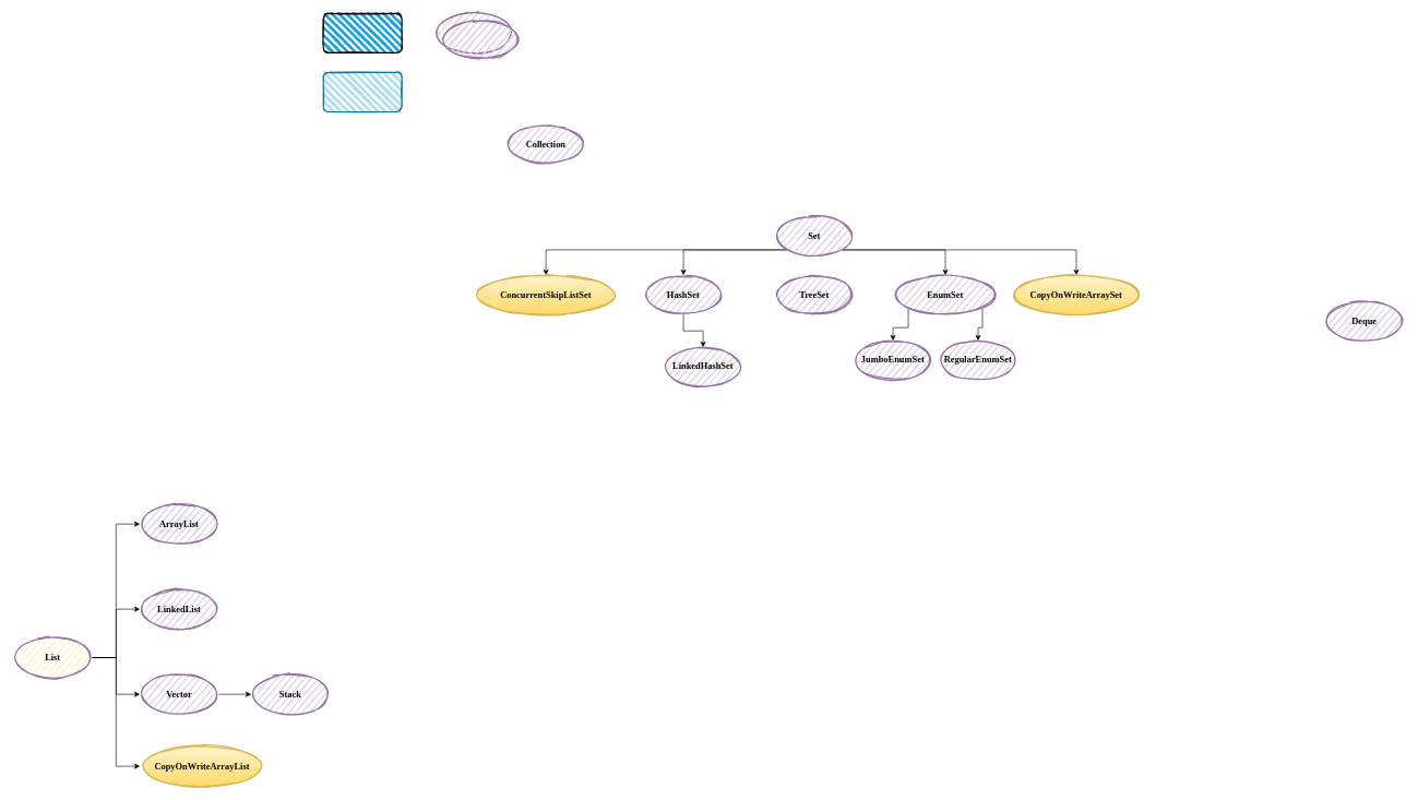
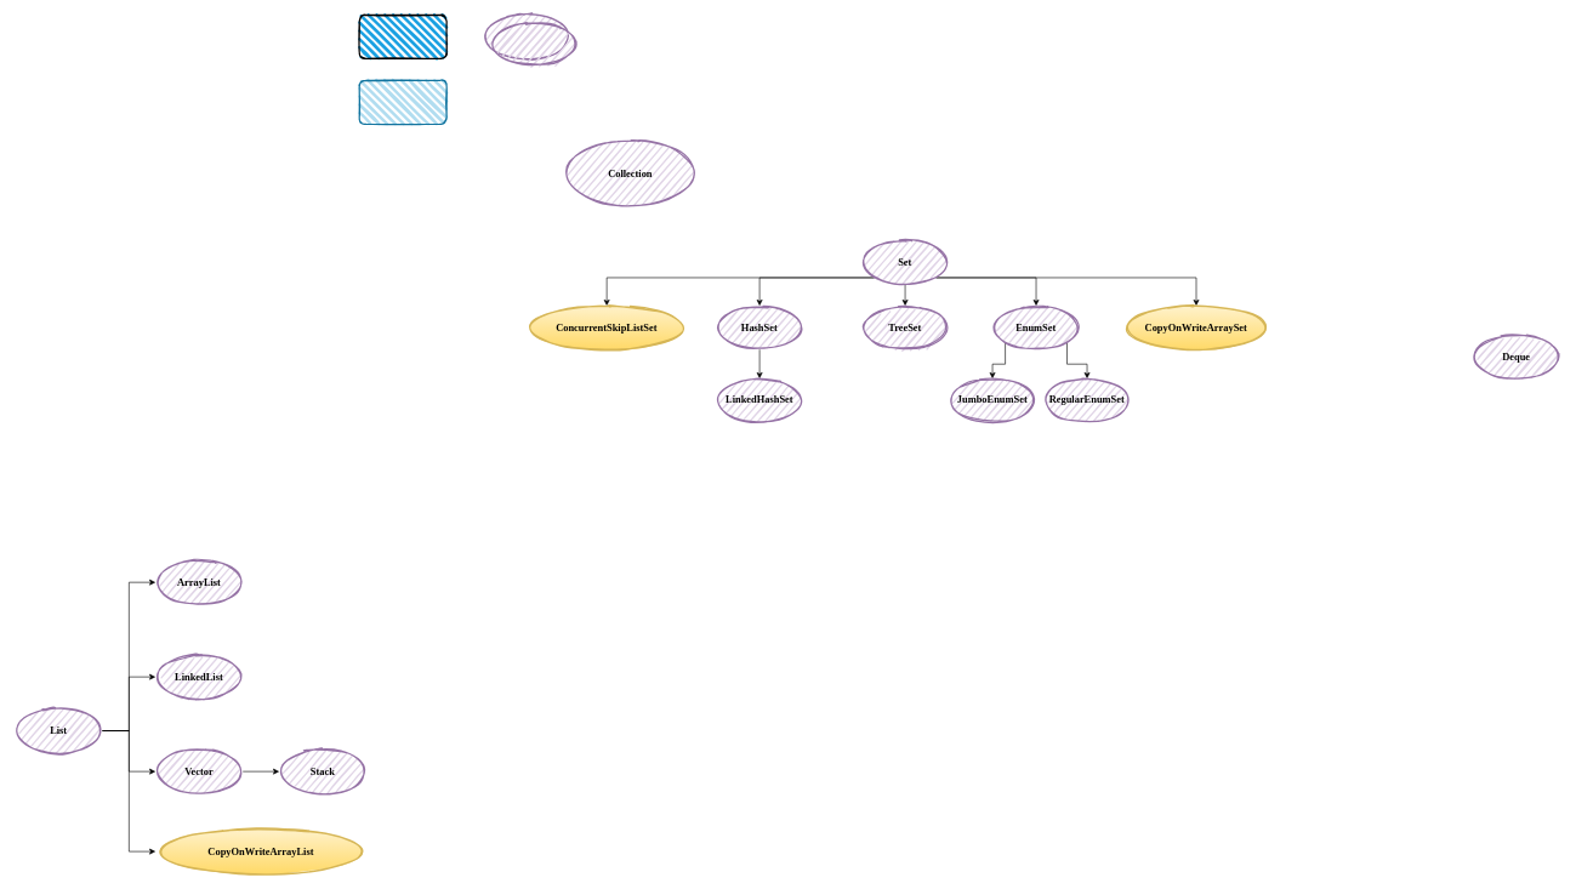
- <mxCell id="4" value="&lt;span style=&quot;font-size: 14px;&quot;&gt;&lt;b style=&quot;&quot;&gt;&lt;font face=&quot;Lucida Console&quot;&gt;Collection&lt;/font&gt;&lt;/b&gt;&lt;/span&gt;" style="ellipse;whiteSpace=wrap;html=1;strokeWidth=2;fillWeight=2;hachureGap=8;fillColor=#e1d5e7;fillStyle=dots;sketch=1;strokeColor=#9673a6;" vertex="1" parent="1"><mxGeometry x="773" y="190" width="120" height="60" as="geometry" /></mxCell>
+ <mxCell id="4" value="&lt;span style=&quot;font-size: 14px;&quot;&gt;&lt;b style=&quot;&quot;&gt;&lt;font face=&quot;Lucida Console&quot;&gt;Collection&lt;/font&gt;&lt;/b&gt;&lt;/span&gt;" style="ellipse;whiteSpace=wrap;html=1;strokeWidth=2;fillWeight=2;hachureGap=8;fillColor=#e1d5e7;fillStyle=dots;sketch=1;strokeColor=#9673a6;" vertex="1" parent="1"><mxGeometry x="773" y="190" width="185" height="95" as="geometry" /></mxCell>
+ <mxCell id="12" style="edgeStyle=orthogonalEdgeStyle;rounded=0;orthogonalLoop=1;jettySize=auto;html=1;exitX=0.5;exitY=1;exitDx=0;exitDy=0;entryX=0.5;entryY=0;entryDx=0;entryDy=0;fontFamily=Lucida Console;fontSize=14;" edge="1" parent="1" source="17" target="27"><mxGeometry relative="1" as="geometry" /></mxCell>
- <mxCell id="30" value="&lt;span style=&quot;font-size: 14px;&quot;&gt;&lt;b style=&quot;&quot;&gt;&lt;font face=&quot;Lucida Console&quot;&gt;EnumSet&lt;/font&gt;&lt;/b&gt;&lt;/span&gt;" style="ellipse;whiteSpace=wrap;html=1;strokeWidth=2;fillWeight=2;hachureGap=8;fillColor=#e1d5e7;fillStyle=dots;sketch=1;strokeColor=#9673a6;" vertex="1" parent="1"><mxGeometry x="1363" y="420" width="160" height="60" as="geometry" /></mxCell>
+ <mxCell id="30" value="&lt;span style=&quot;font-size: 14px;&quot;&gt;&lt;b style=&quot;&quot;&gt;&lt;font face=&quot;Lucida Console&quot;&gt;EnumSet&lt;/font&gt;&lt;/b&gt;&lt;/span&gt;" style="ellipse;whiteSpace=wrap;html=1;strokeWidth=2;fillWeight=2;hachureGap=8;fillColor=#e1d5e7;fillStyle=dots;sketch=1;strokeColor=#9673a6;" vertex="1" parent="1"><mxGeometry x="1363" y="420" width="120" height="60" as="geometry" /></mxCell>
- <mxCell id="31" value="&lt;font face=&quot;Lucida Console&quot;&gt;&lt;span style=&quot;font-size: 14px;&quot;&gt;&lt;b&gt;LinkedHashSet&lt;/b&gt;&lt;/span&gt;&lt;/font&gt;" style="ellipse;whiteSpace=wrap;html=1;strokeWidth=2;fillWeight=2;hachureGap=8;fillColor=#e1d5e7;fillStyle=dots;sketch=1;strokeColor=#9673a6;" vertex="1" parent="1"><mxGeometry x="1013" y="530" width="120" height="60" as="geometry" /></mxCell>
+ <mxCell id="31" value="&lt;font face=&quot;Lucida Console&quot;&gt;&lt;span style=&quot;font-size: 14px;&quot;&gt;&lt;b&gt;LinkedHashSet&lt;/b&gt;&lt;/span&gt;&lt;/font&gt;" style="ellipse;whiteSpace=wrap;html=1;strokeWidth=2;fillWeight=2;hachureGap=8;fillColor=#e1d5e7;fillStyle=dots;sketch=1;strokeColor=#9673a6;" vertex="1" parent="1"><mxGeometry x="983" y="520" width="120" height="60" as="geometry" /></mxCell>
- <mxCell id="10" value="&lt;span style=&quot;font-size: 14px;&quot;&gt;&lt;b style=&quot;&quot;&gt;&lt;font face=&quot;Lucida Console&quot;&gt;List&lt;/font&gt;&lt;/b&gt;&lt;/span&gt;" style="ellipse;whiteSpace=wrap;html=1;strokeWidth=2;fillWeight=2;hachureGap=8;fillColor=#fff2cc;fillStyle=dots;sketch=1;strokeColor=#9673a6;" vertex="1" parent="1"><mxGeometry x="20" y="974" width="120" height="60" as="geometry" /></mxCell>
+ <mxCell id="10" value="&lt;span style=&quot;font-size: 14px;&quot;&gt;&lt;b style=&quot;&quot;&gt;&lt;font face=&quot;Lucida Console&quot;&gt;List&lt;/font&gt;&lt;/b&gt;&lt;/span&gt;" style="ellipse;whiteSpace=wrap;html=1;strokeWidth=2;fillWeight=2;hachureGap=8;fillColor=#e1d5e7;fillStyle=dots;sketch=1;strokeColor=#9673a6;" vertex="1" parent="1"><mxGeometry x="20" y="974" width="120" height="60" as="geometry" /></mxCell>
- <mxCell id="24" value="&lt;span style=&quot;font-size: 14px;&quot;&gt;&lt;b style=&quot;&quot;&gt;&lt;font face=&quot;Lucida Console&quot;&gt;CopyOnWriteArrayList&lt;/font&gt;&lt;/b&gt;&lt;/span&gt;" style="ellipse;whiteSpace=wrap;html=1;strokeWidth=2;fillWeight=2;hachureGap=8;fillStyle=dots;sketch=1;fillColor=#fff2cc;strokeColor=#d6b656;gradientColor=#ffd966;" vertex="1" parent="1"><mxGeometry x="213" y="1140" width="190" height="60" as="geometry" /></mxCell>
+ <mxCell id="24" value="&lt;span style=&quot;font-size: 14px;&quot;&gt;&lt;b style=&quot;&quot;&gt;&lt;font face=&quot;Lucida Console&quot;&gt;CopyOnWriteArrayList&lt;/font&gt;&lt;/b&gt;&lt;/span&gt;" style="ellipse;whiteSpace=wrap;html=1;strokeWidth=2;fillWeight=2;hachureGap=8;fillStyle=dots;sketch=1;fillColor=#fff2cc;strokeColor=#d6b656;gradientColor=#ffd966;" vertex="1" parent="1"><mxGeometry x="213" y="1140" width="290" height="60" as="geometry" /></mxCell>
